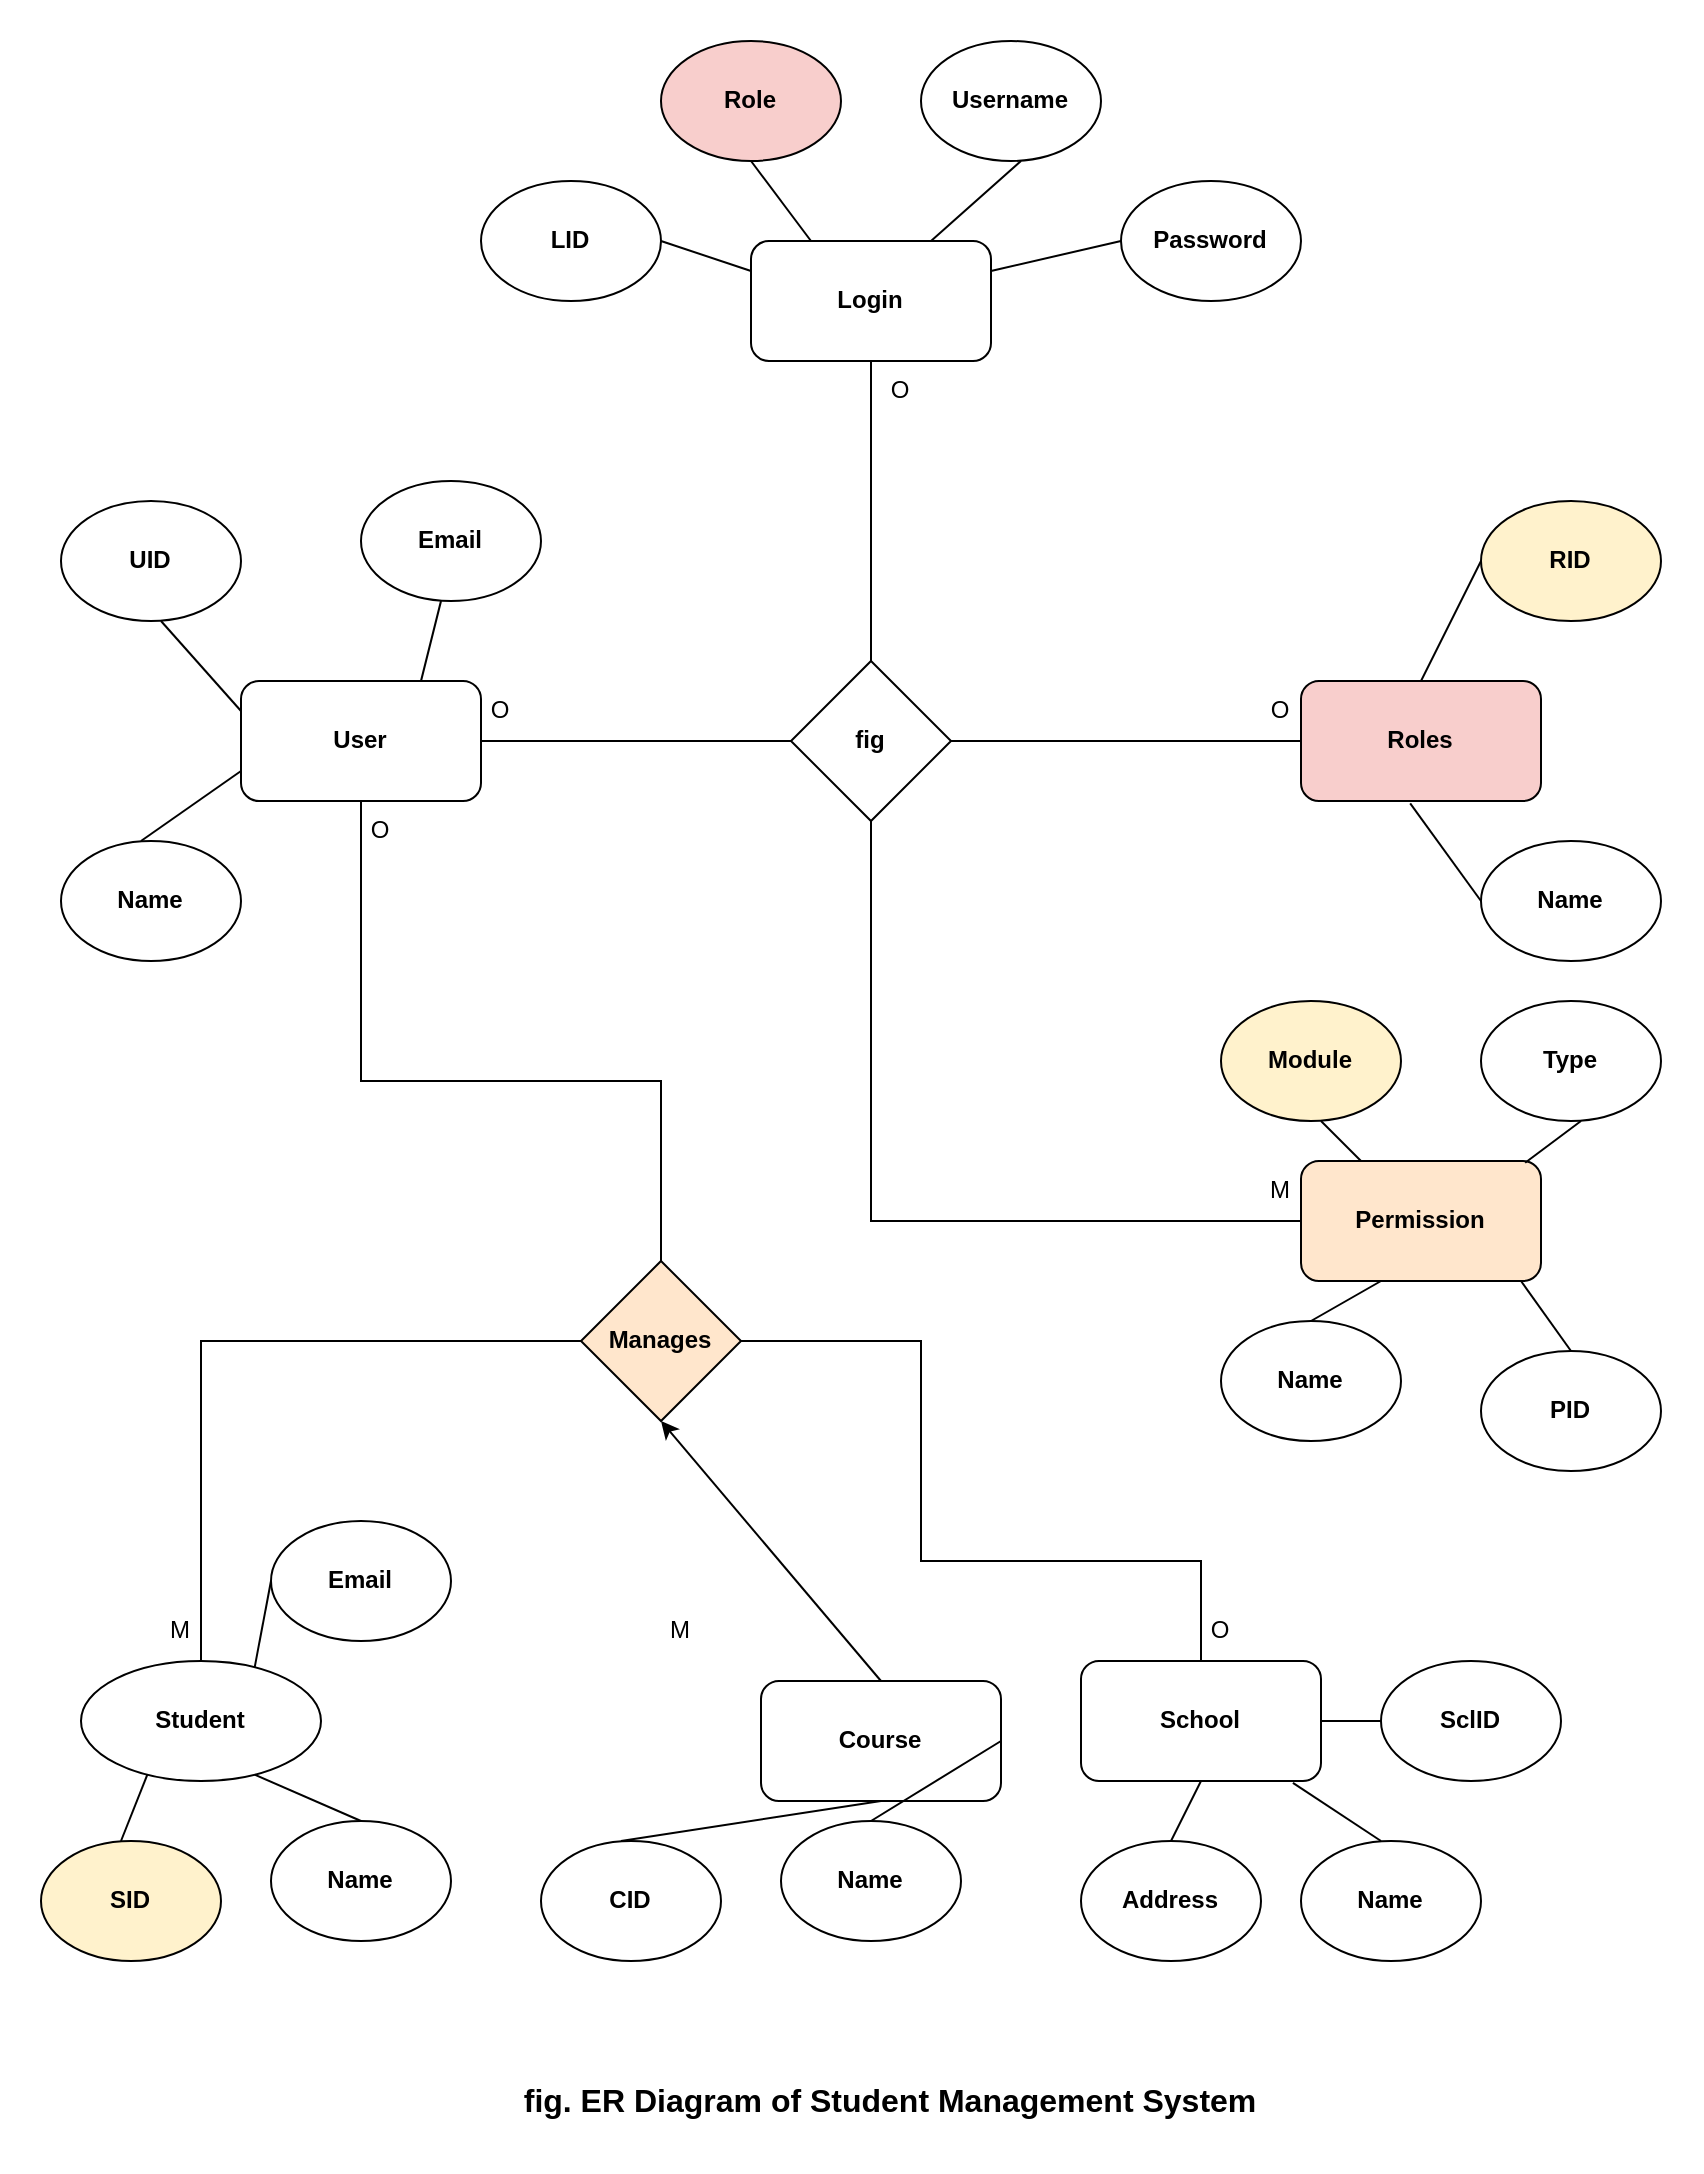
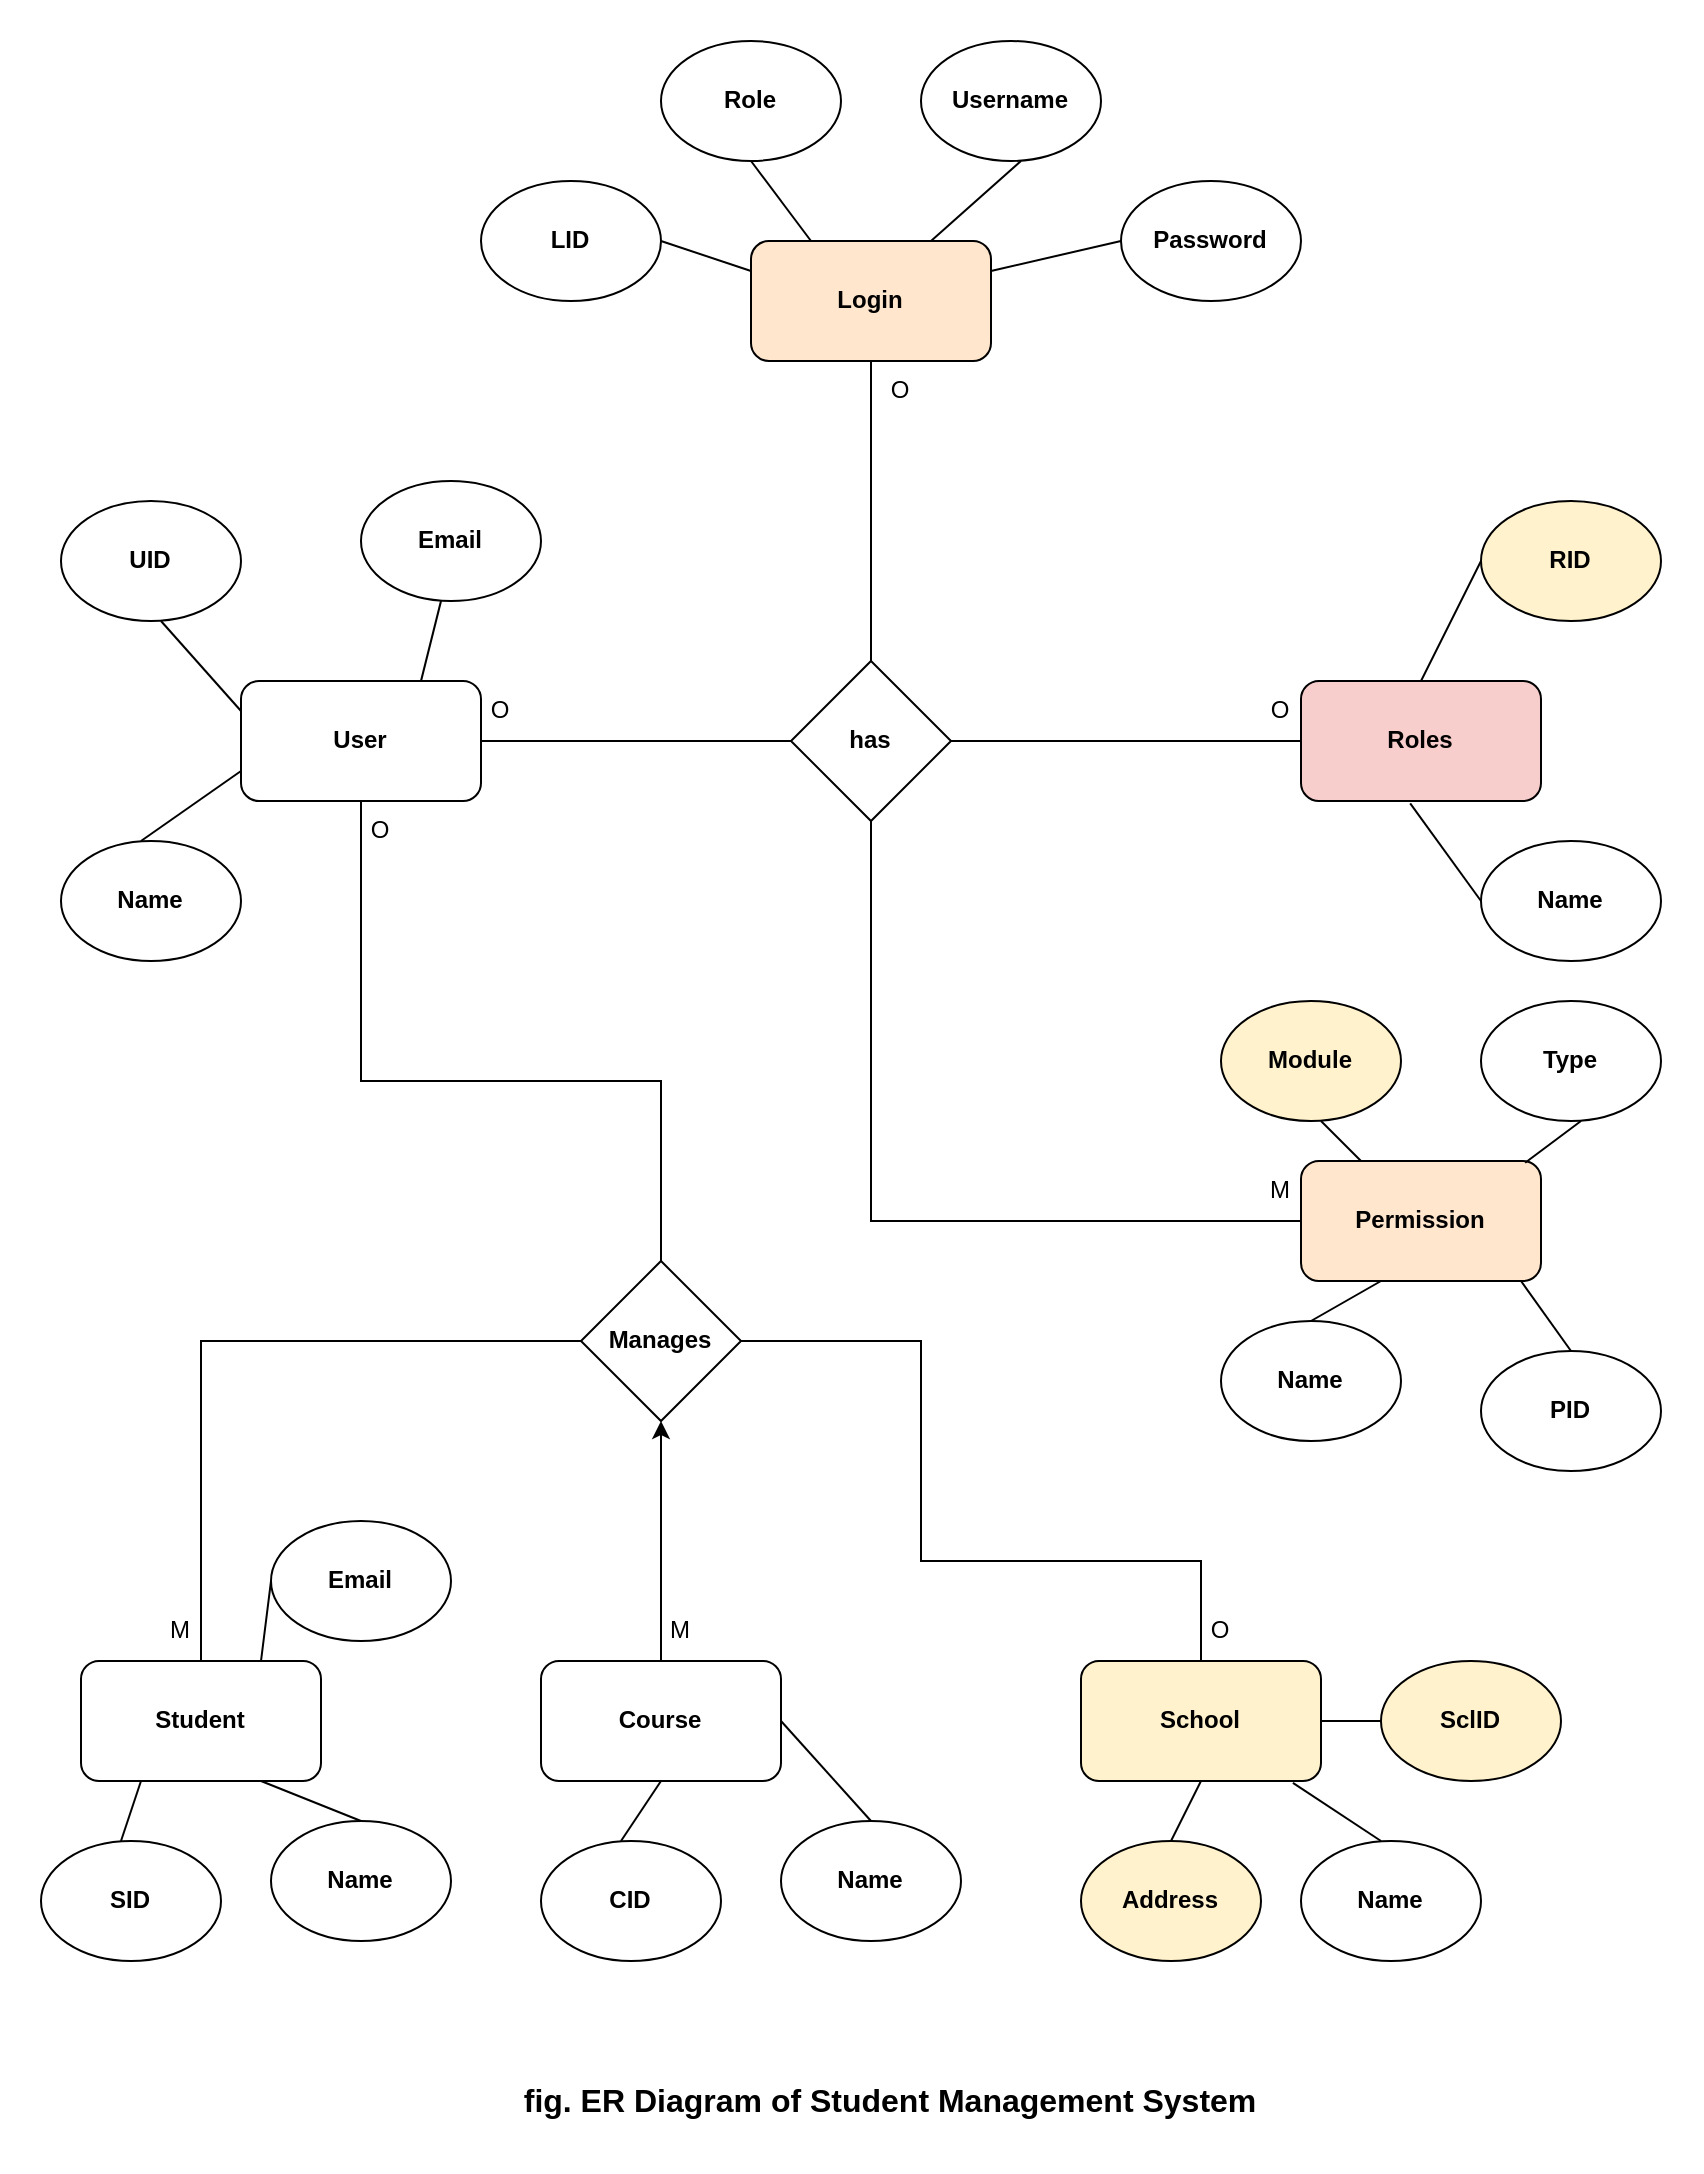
- <mxCell id="4" value="&lt;b&gt;Role&lt;/b&gt;" style="ellipse;whiteSpace=wrap;html=1;fillColor=#f8cecc;" vertex="1" parent="1"><mxGeometry x="330" y="20" width="90" height="60" as="geometry" /></mxCell>
+ <mxCell id="4" value="&lt;b&gt;Role&lt;/b&gt;" style="ellipse;whiteSpace=wrap;html=1;" vertex="1" parent="1"><mxGeometry x="330" y="20" width="90" height="60" as="geometry" /></mxCell>
- <mxCell id="2" value="&lt;b&gt;Login&lt;/b&gt;" style="rounded=1;whiteSpace=wrap;html=1;" vertex="1" parent="1"><mxGeometry x="375" y="120" width="120" height="60" as="geometry" /></mxCell>
+ <mxCell id="2" value="&lt;b&gt;Login&lt;/b&gt;" style="rounded=1;whiteSpace=wrap;html=1;fillColor=#ffe6cc;" vertex="1" parent="1"><mxGeometry x="375" y="120" width="120" height="60" as="geometry" /></mxCell>
- <mxCell id="11" value="&lt;b&gt;fig&lt;/b&gt;" style="rhombus;whiteSpace=wrap;html=1;" vertex="1" parent="1"><mxGeometry x="395" y="330" width="80" height="80" as="geometry" /></mxCell>
+ <mxCell id="11" value="&lt;b&gt;has&lt;/b&gt;" style="rhombus;whiteSpace=wrap;html=1;" vertex="1" parent="1"><mxGeometry x="395" y="330" width="80" height="80" as="geometry" /></mxCell>
- <mxCell id="41" value="&lt;b&gt;Manages&lt;/b&gt;" style="rhombus;whiteSpace=wrap;html=1;fillColor=#ffe6cc;" vertex="1" parent="1"><mxGeometry x="290" y="630" width="80" height="80" as="geometry" /></mxCell>
+ <mxCell id="41" value="&lt;b&gt;Manages&lt;/b&gt;" style="rhombus;whiteSpace=wrap;html=1;" vertex="1" parent="1"><mxGeometry x="290" y="630" width="80" height="80" as="geometry" /></mxCell>
- <mxCell id="46" value="&lt;b&gt;Student&lt;/b&gt;" style="ellipse;whiteSpace=wrap;html=1;" vertex="1" parent="1"><mxGeometry x="40" y="830" width="120" height="60" as="geometry" /></mxCell>
+ <mxCell id="46" value="&lt;b&gt;Student&lt;/b&gt;" style="rounded=1;whiteSpace=wrap;html=1;" vertex="1" parent="1"><mxGeometry x="40" y="830" width="120" height="60" as="geometry" /></mxCell>
- <mxCell id="45" value="&lt;b&gt;School&lt;/b&gt;" style="rounded=1;whiteSpace=wrap;html=1;" vertex="1" parent="1"><mxGeometry x="540" y="830" width="120" height="60" as="geometry" /></mxCell>
+ <mxCell id="45" value="&lt;b&gt;School&lt;/b&gt;" style="rounded=1;whiteSpace=wrap;html=1;fillColor=#fff2cc;" vertex="1" parent="1"><mxGeometry x="540" y="830" width="120" height="60" as="geometry" /></mxCell>
- <mxCell id="60" value="&lt;b&gt;SclID&lt;/b&gt;" style="ellipse;whiteSpace=wrap;html=1;" vertex="1" parent="1"><mxGeometry x="690" y="830" width="90" height="60" as="geometry" /></mxCell>
+ <mxCell id="60" value="&lt;b&gt;SclID&lt;/b&gt;" style="ellipse;whiteSpace=wrap;html=1;fillColor=#fff2cc;" vertex="1" parent="1"><mxGeometry x="690" y="830" width="90" height="60" as="geometry" /></mxCell>
- <mxCell id="43" value="&lt;b&gt;Course&lt;/b&gt;" style="rounded=1;whiteSpace=wrap;html=1;" vertex="1" parent="1"><mxGeometry x="380" y="840" width="120" height="60" as="geometry" /></mxCell>
+ <mxCell id="43" value="&lt;b&gt;Course&lt;/b&gt;" style="rounded=1;whiteSpace=wrap;html=1;" vertex="1" parent="1"><mxGeometry x="270" y="830" width="120" height="60" as="geometry" /></mxCell>
- <mxCell id="50" value="&lt;b&gt;SID&lt;/b&gt;" style="ellipse;whiteSpace=wrap;html=1;fillColor=#fff2cc;" vertex="1" parent="1"><mxGeometry x="20" y="920" width="90" height="60" as="geometry" /></mxCell>
+ <mxCell id="50" value="&lt;b&gt;SID&lt;/b&gt;" style="ellipse;whiteSpace=wrap;html=1;" vertex="1" parent="1"><mxGeometry x="20" y="920" width="90" height="60" as="geometry" /></mxCell>
- <mxCell id="59" value="&lt;b&gt;Address&lt;/b&gt;" style="ellipse;whiteSpace=wrap;html=1;" vertex="1" parent="1"><mxGeometry x="540" y="920" width="90" height="60" as="geometry" /></mxCell>
+ <mxCell id="59" value="&lt;b&gt;Address&lt;/b&gt;" style="ellipse;whiteSpace=wrap;html=1;fillColor=#fff2cc;" vertex="1" parent="1"><mxGeometry x="540" y="920" width="90" height="60" as="geometry" /></mxCell>
